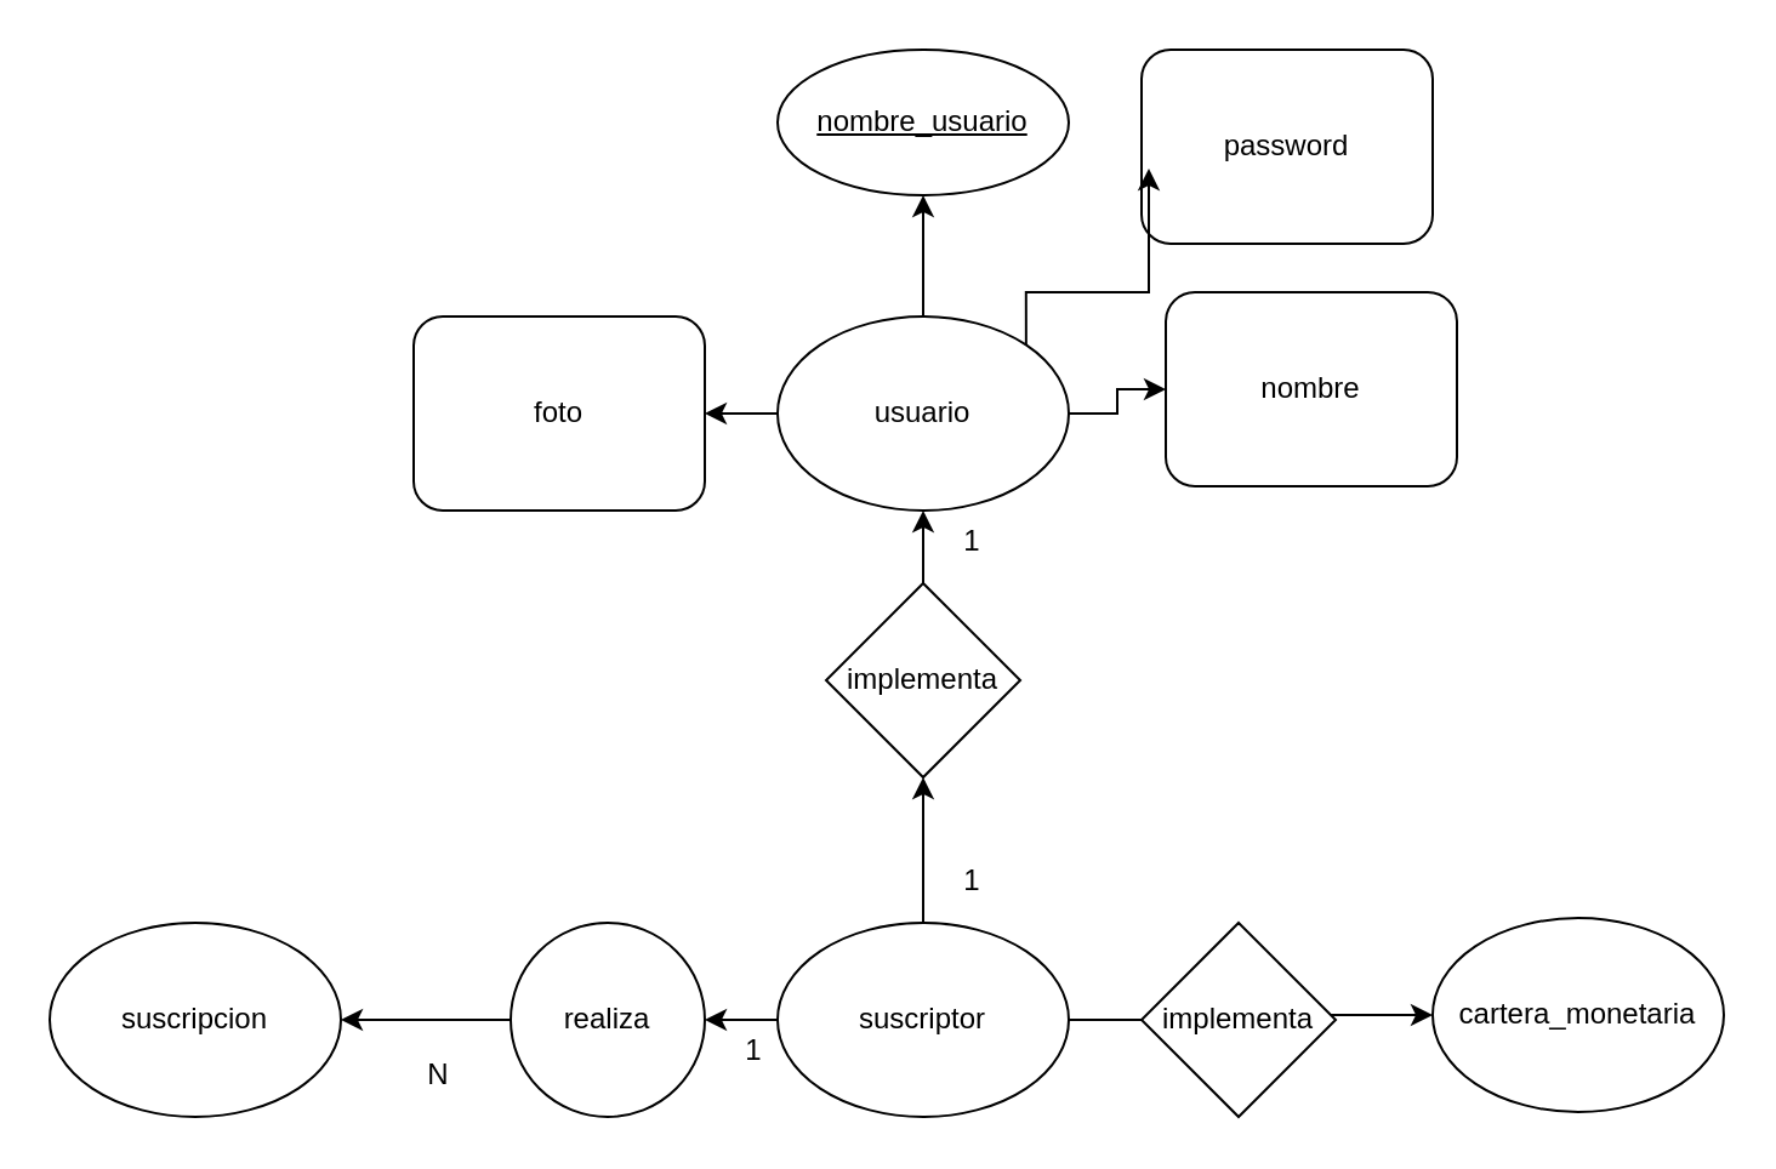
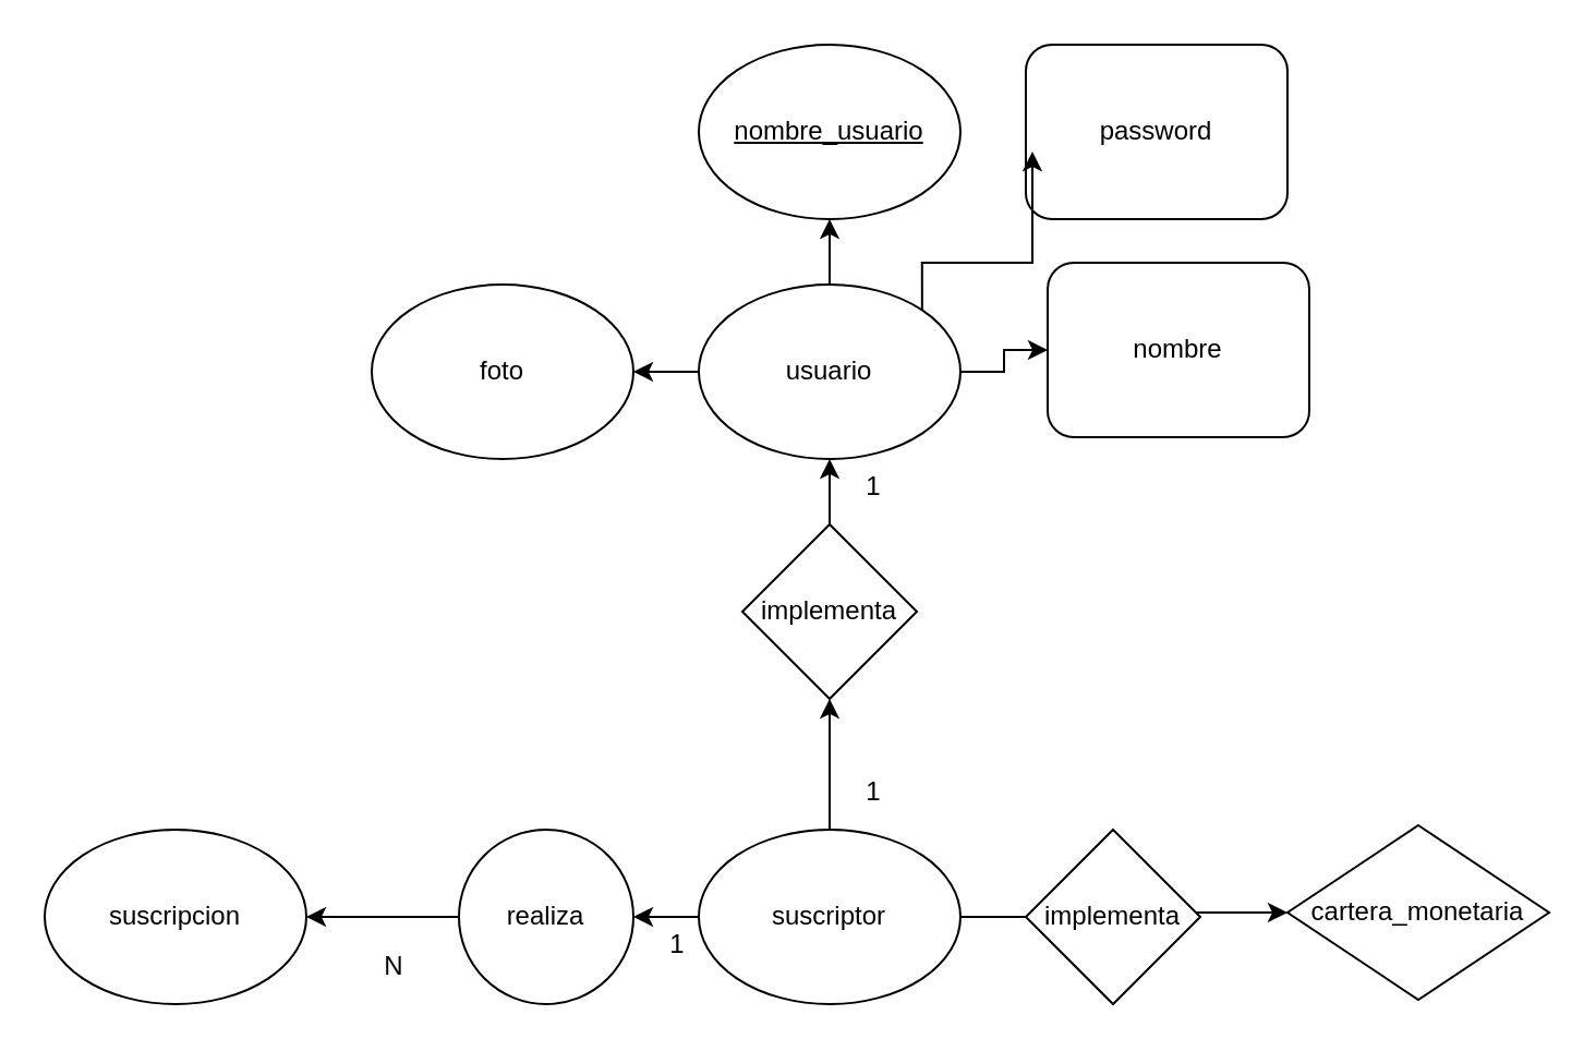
- <mxCell id="6" value="&lt;u&gt;nombre_usuario&lt;/u&gt;" style="ellipse;whiteSpace=wrap;html=1;" vertex="1" parent="1"><mxGeometry x="320" y="20" width="120" height="60" as="geometry" /></mxCell>
+ <mxCell id="6" value="&lt;u&gt;nombre_usuario&lt;/u&gt;" style="ellipse;whiteSpace=wrap;html=1;" vertex="1" parent="1"><mxGeometry x="320" y="20" width="120" height="80" as="geometry" /></mxCell>
- <mxCell id="9" value="foto" style="whiteSpace=wrap;html=1;rounded=1;" vertex="1" parent="1"><mxGeometry x="170" y="130" width="120" height="80" as="geometry" /></mxCell>
+ <mxCell id="9" value="foto" style="ellipse;whiteSpace=wrap;html=1;" vertex="1" parent="1"><mxGeometry x="170" y="130" width="120" height="80" as="geometry" /></mxCell>
- <mxCell id="24" value="cartera_monetaria" style="ellipse;whiteSpace=wrap;html=1;" vertex="1" parent="1"><mxGeometry x="590" y="378" width="120" height="80" as="geometry" /></mxCell>
+ <mxCell id="24" value="cartera_monetaria" style="rhombus;whiteSpace=wrap;html=1;" vertex="1" parent="1"><mxGeometry x="590" y="378" width="120" height="80" as="geometry" /></mxCell>
